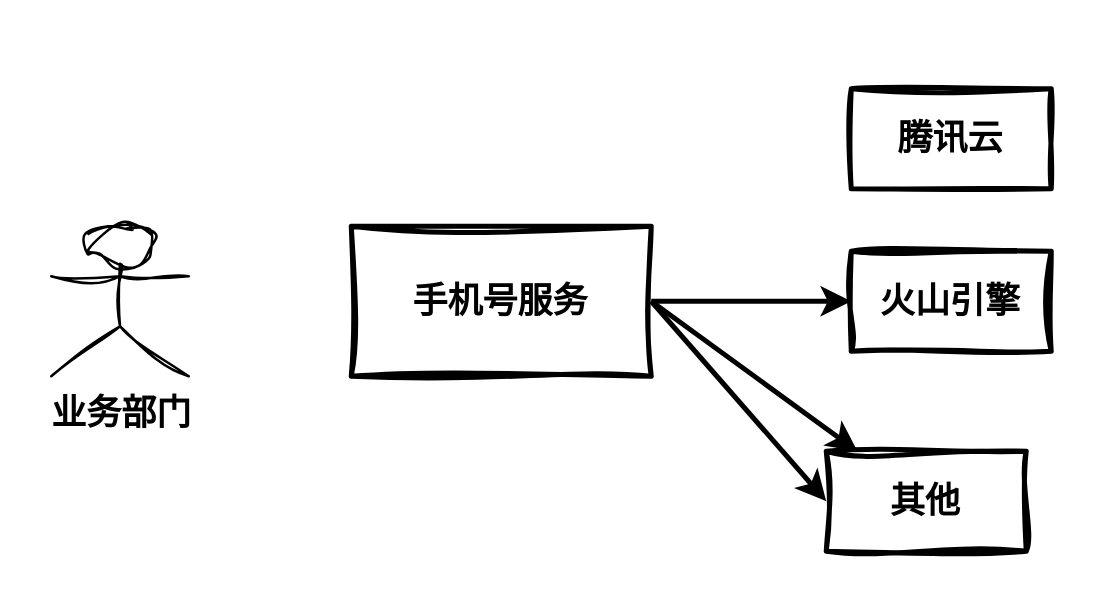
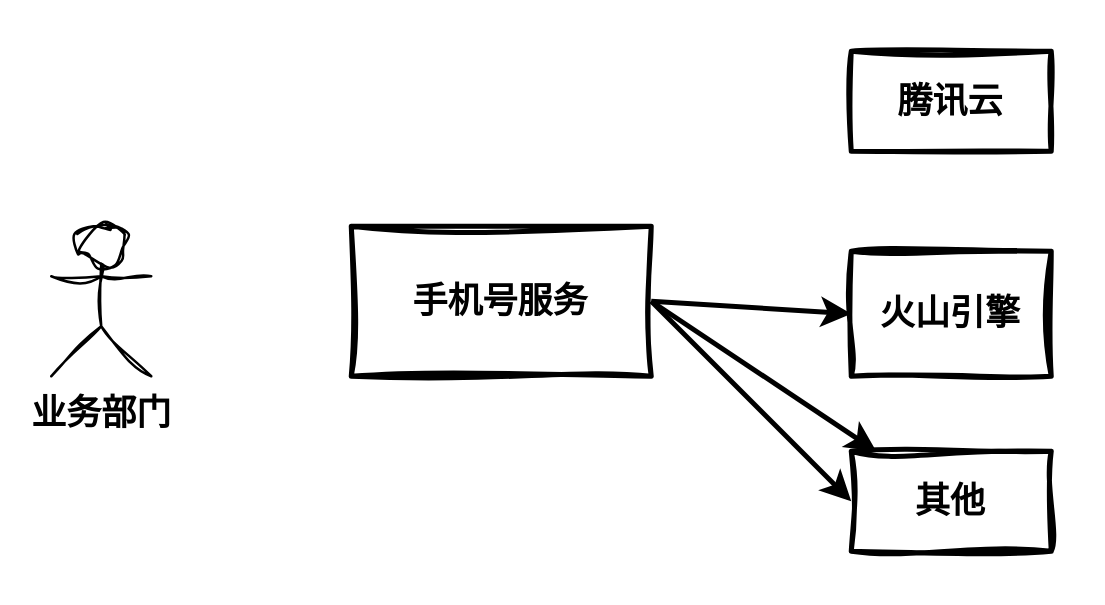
- <mxCell id="4" value="&lt;font style=&quot;font-size: 14px;&quot;&gt;&lt;b&gt;腾讯云&lt;/b&gt;&lt;/font&gt;" style="rounded=0;whiteSpace=wrap;html=1;fillColor=none;strokeWidth=2;sketch=1;curveFitting=1;jiggle=2;" vertex="1" parent="1"><mxGeometry x="340" y="35" width="80" height="40" as="geometry" /></mxCell>
+ <mxCell id="4" value="&lt;font style=&quot;font-size: 14px;&quot;&gt;&lt;b&gt;腾讯云&lt;/b&gt;&lt;/font&gt;" style="rounded=0;whiteSpace=wrap;html=1;fillColor=none;strokeWidth=2;sketch=1;curveFitting=1;jiggle=2;" vertex="1" parent="1"><mxGeometry x="340" y="20" width="80" height="40" as="geometry" /></mxCell>
- <mxCell id="2" value="&lt;span style=&quot;font-size: 14px;&quot;&gt;&lt;b&gt;业务部门&lt;/b&gt;&lt;/span&gt;" style="shape=umlActor;verticalLabelPosition=bottom;verticalAlign=top;html=1;outlineConnect=0;sketch=1;curveFitting=1;jiggle=2;" vertex="1" parent="1"><mxGeometry x="20" y="90" width="55" height="60" as="geometry" /></mxCell>
+ <mxCell id="2" value="&lt;span style=&quot;font-size: 14px;&quot;&gt;&lt;b&gt;业务部门&lt;/b&gt;&lt;/span&gt;" style="shape=umlActor;verticalLabelPosition=bottom;verticalAlign=top;html=1;outlineConnect=0;sketch=1;curveFitting=1;jiggle=2;" vertex="1" parent="1"><mxGeometry x="20" y="90" width="40" height="60" as="geometry" /></mxCell>
- <mxCell id="5" value="&lt;font style=&quot;font-size: 14px;&quot;&gt;&lt;b&gt;火山引擎&lt;/b&gt;&lt;/font&gt;" style="rounded=0;whiteSpace=wrap;html=1;fillColor=none;strokeWidth=2;sketch=1;curveFitting=1;jiggle=2;" vertex="1" parent="1"><mxGeometry x="340" y="100" width="80" height="40" as="geometry" /></mxCell>
+ <mxCell id="5" value="&lt;font style=&quot;font-size: 14px;&quot;&gt;&lt;b&gt;火山引擎&lt;/b&gt;&lt;/font&gt;" style="rounded=0;whiteSpace=wrap;html=1;fillColor=none;strokeWidth=2;sketch=1;curveFitting=1;jiggle=2;" vertex="1" parent="1"><mxGeometry x="340" y="100" width="80" height="50" as="geometry" /></mxCell>
- <mxCell id="6" value="&lt;font style=&quot;font-size: 14px;&quot;&gt;&lt;b&gt;其他&lt;/b&gt;&lt;/font&gt;" style="rounded=0;whiteSpace=wrap;html=1;fillColor=none;strokeWidth=2;sketch=1;curveFitting=1;jiggle=2;" vertex="1" parent="1"><mxGeometry x="330" y="180" width="80" height="40" as="geometry" /></mxCell>
+ <mxCell id="6" value="&lt;font style=&quot;font-size: 14px;&quot;&gt;&lt;b&gt;其他&lt;/b&gt;&lt;/font&gt;" style="rounded=0;whiteSpace=wrap;html=1;fillColor=none;strokeWidth=2;sketch=1;curveFitting=1;jiggle=2;" vertex="1" parent="1"><mxGeometry x="340" y="180" width="80" height="40" as="geometry" /></mxCell>
